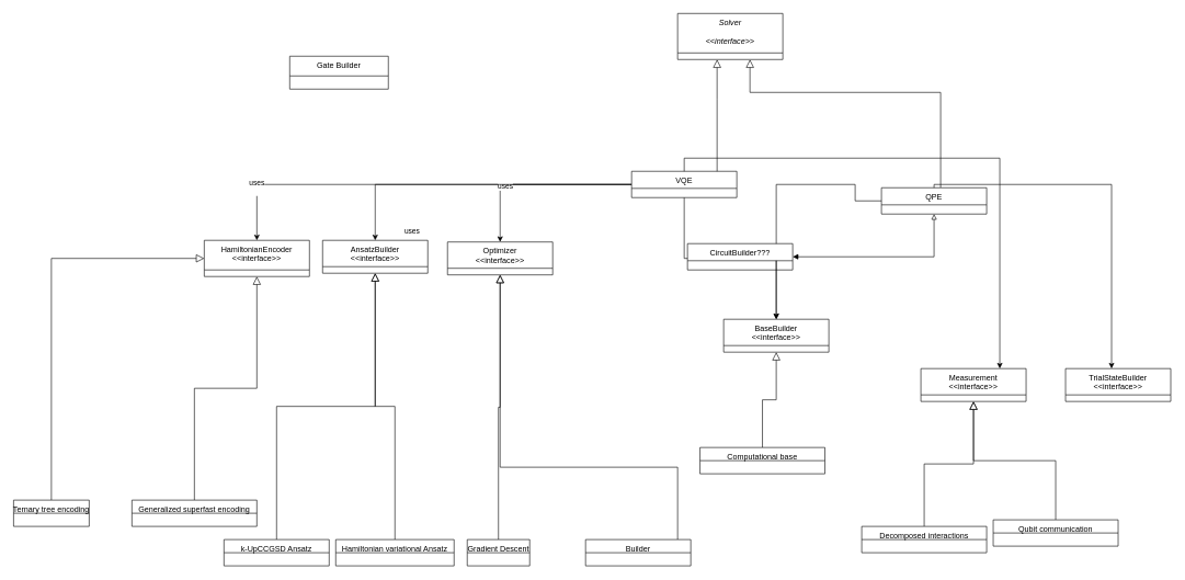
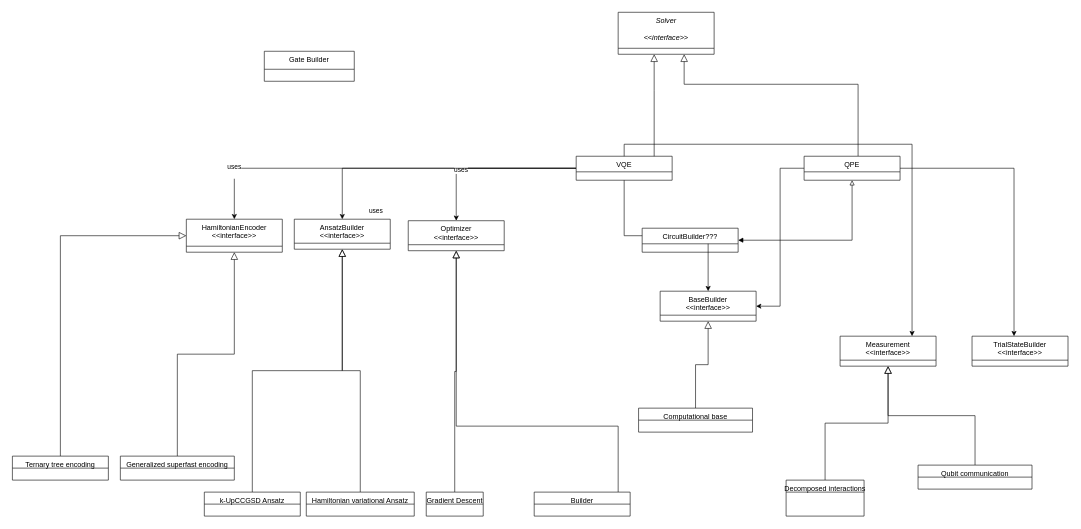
- <mxCell id="13" value="QPE" style="swimlane;fontStyle=0;align=center;verticalAlign=top;childLayout=stackLayout;horizontal=1;startSize=26;horizontalStack=0;resizeParent=1;resizeLast=0;collapsible=1;marginBottom=0;rounded=0;shadow=0;strokeWidth=1;" parent="1" vertex="1"><mxGeometry x="1340" y="285" width="160" height="40" as="geometry"><mxRectangle x="340" y="380" width="170" height="26" as="alternateBounds" /></mxGeometry></mxCell>
+ <mxCell id="13" value="QPE" style="swimlane;fontStyle=0;align=center;verticalAlign=top;childLayout=stackLayout;horizontal=1;startSize=26;horizontalStack=0;resizeParent=1;resizeLast=0;collapsible=1;marginBottom=0;rounded=0;shadow=0;strokeWidth=1;" parent="1" vertex="1"><mxGeometry x="1340" y="260" width="160" height="40" as="geometry"><mxRectangle x="340" y="380" width="170" height="26" as="alternateBounds" /></mxGeometry></mxCell>
- <mxCell id="27" value="CircuitBuilder???" style="swimlane;fontStyle=0;align=center;verticalAlign=top;childLayout=stackLayout;horizontal=1;startSize=26;horizontalStack=0;resizeParent=1;resizeLast=0;collapsible=1;marginBottom=0;rounded=0;shadow=0;strokeWidth=1;" vertex="1" parent="1"><mxGeometry x="1045" y="370" width="160" height="40" as="geometry"><mxRectangle x="550" y="140" width="160" height="26" as="alternateBounds" /></mxGeometry></mxCell>
+ <mxCell id="27" value="CircuitBuilder???" style="swimlane;fontStyle=0;align=center;verticalAlign=top;childLayout=stackLayout;horizontal=1;startSize=26;horizontalStack=0;resizeParent=1;resizeLast=0;collapsible=1;marginBottom=0;rounded=0;shadow=0;strokeWidth=1;" vertex="1" parent="1"><mxGeometry x="1070" y="380" width="160" height="40" as="geometry"><mxRectangle x="550" y="140" width="160" height="26" as="alternateBounds" /></mxGeometry></mxCell>
- <mxCell id="30" value="Ternary tree encoding" style="swimlane;fontStyle=0;align=center;verticalAlign=top;childLayout=stackLayout;horizontal=1;startSize=20;horizontalStack=0;resizeParent=1;resizeLast=0;collapsible=1;marginBottom=0;rounded=0;shadow=0;strokeWidth=1;" vertex="1" parent="1"><mxGeometry x="20" y="760" width="115" height="40" as="geometry"><mxRectangle x="130" y="380" width="160" height="26" as="alternateBounds" /></mxGeometry></mxCell>
+ <mxCell id="30" value="Ternary tree encoding" style="swimlane;fontStyle=0;align=center;verticalAlign=top;childLayout=stackLayout;horizontal=1;startSize=20;horizontalStack=0;resizeParent=1;resizeLast=0;collapsible=1;marginBottom=0;rounded=0;shadow=0;strokeWidth=1;" vertex="1" parent="1"><mxGeometry x="20" y="760" width="160" height="40" as="geometry"><mxRectangle x="130" y="380" width="160" height="26" as="alternateBounds" /></mxGeometry></mxCell>
- <mxCell id="35" value="Qubit communication" style="swimlane;fontStyle=0;align=center;verticalAlign=top;childLayout=stackLayout;horizontal=1;startSize=20;horizontalStack=0;resizeParent=1;resizeLast=0;collapsible=1;marginBottom=0;rounded=0;shadow=0;strokeWidth=1;" vertex="1" parent="1"><mxGeometry x="1510" y="790" width="190" height="40" as="geometry"><mxRectangle x="130" y="380" width="160" height="26" as="alternateBounds" /></mxGeometry></mxCell>
+ <mxCell id="35" value="Qubit communication" style="swimlane;fontStyle=0;align=center;verticalAlign=top;childLayout=stackLayout;horizontal=1;startSize=20;horizontalStack=0;resizeParent=1;resizeLast=0;collapsible=1;marginBottom=0;rounded=0;shadow=0;strokeWidth=1;" vertex="1" parent="1"><mxGeometry x="1530" y="775" width="190" height="40" as="geometry"><mxRectangle x="130" y="380" width="160" height="26" as="alternateBounds" /></mxGeometry></mxCell>
- <mxCell id="42" value="Decomposed interactions" style="swimlane;fontStyle=0;align=center;verticalAlign=top;childLayout=stackLayout;horizontal=1;startSize=20;horizontalStack=0;resizeParent=1;resizeLast=0;collapsible=1;marginBottom=0;rounded=0;shadow=0;strokeWidth=1;" vertex="1" parent="1"><mxGeometry x="1310" y="800" width="190" height="40" as="geometry"><mxRectangle x="130" y="380" width="160" height="26" as="alternateBounds" /></mxGeometry></mxCell>
+ <mxCell id="42" value="Decomposed interactions" style="swimlane;fontStyle=0;align=center;verticalAlign=top;childLayout=stackLayout;horizontal=1;startSize=20;horizontalStack=0;resizeParent=1;resizeLast=0;collapsible=1;marginBottom=0;rounded=0;shadow=0;strokeWidth=1;" vertex="1" parent="1"><mxGeometry x="1310" y="800" width="130" height="60" as="geometry"><mxRectangle x="130" y="380" width="160" height="26" as="alternateBounds" /></mxGeometry></mxCell>
